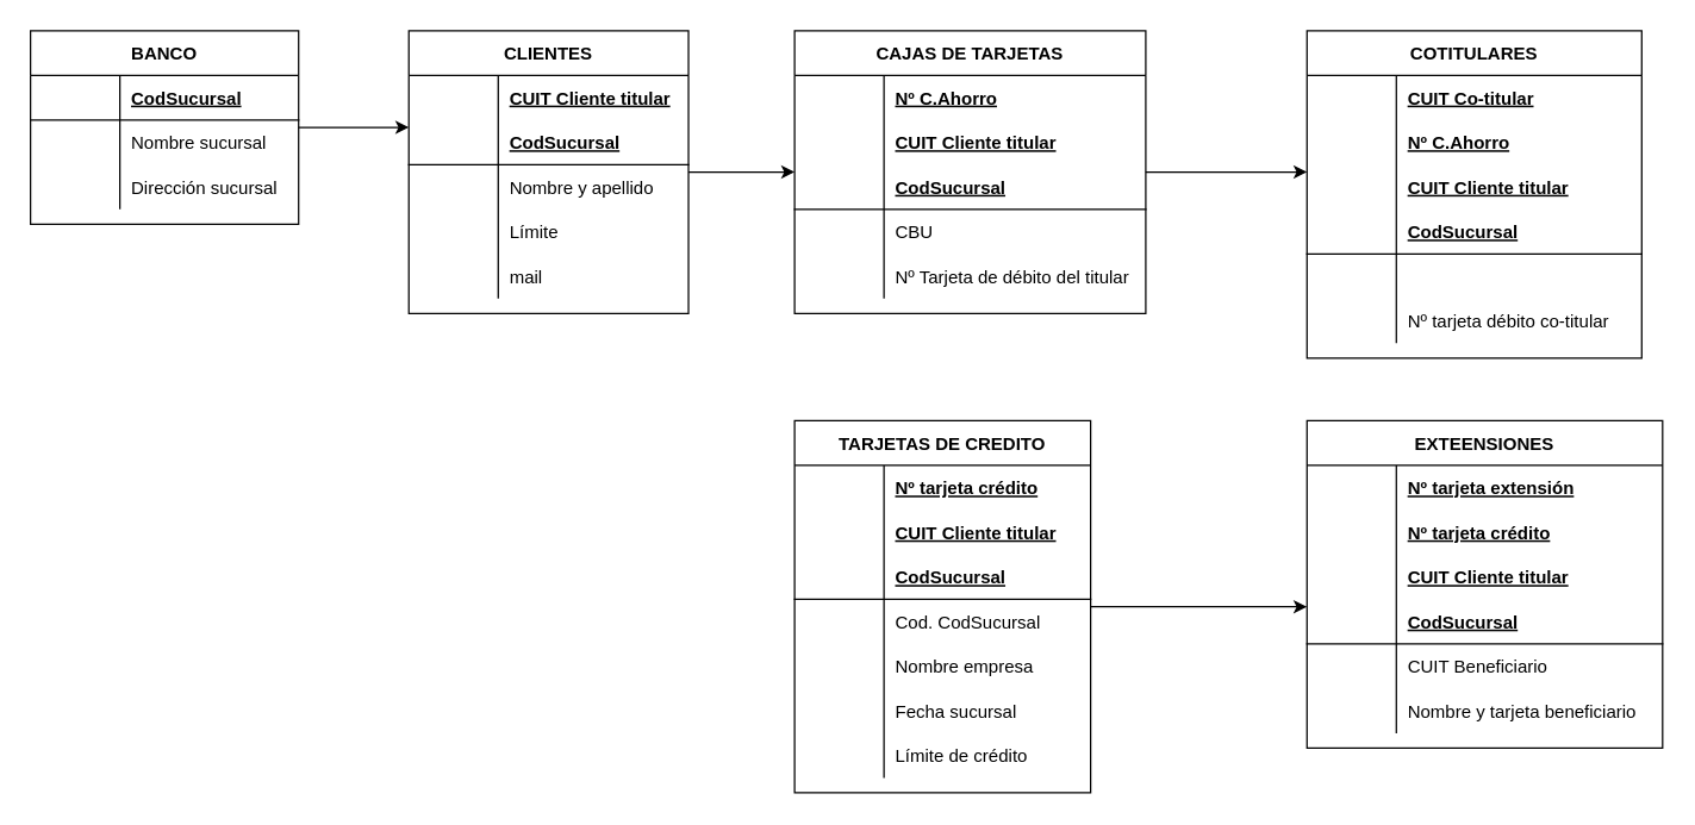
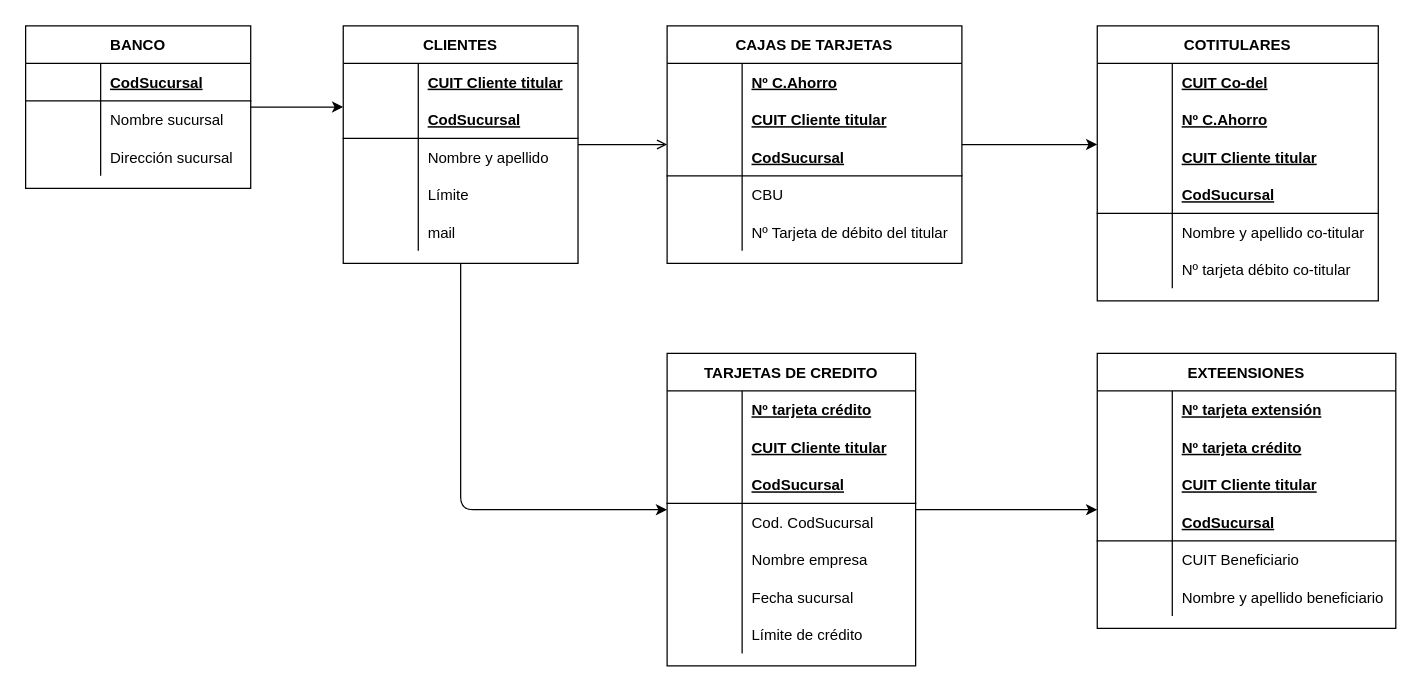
- <mxCell id="51" value="CUIT Co-titular" style="shape=partialRectangle;connectable=0;fillColor=none;top=0;left=0;bottom=0;right=0;align=left;spacingLeft=6;fontStyle=5;overflow=hidden;" vertex="1" parent="49"><mxGeometry x="60" width="164.75" height="30" as="geometry" /></mxCell>
+ <mxCell id="51" value="CUIT Co-del" style="shape=partialRectangle;connectable=0;fillColor=none;top=0;left=0;bottom=0;right=0;align=left;spacingLeft=6;fontStyle=5;overflow=hidden;" vertex="1" parent="49"><mxGeometry x="60" width="164.75" height="30" as="geometry" /></mxCell>
- <mxCell id="13" style="edgeStyle=orthogonalEdgeStyle;rounded=1;orthogonalLoop=1;jettySize=auto;html=1;" edge="1" parent="1" source="15" target="32"><mxGeometry relative="1" as="geometry" /></mxCell>
+ <mxCell id="13" style="edgeStyle=orthogonalEdgeStyle;rounded=1;orthogonalLoop=1;jettySize=auto;html=1;endArrow=open;" edge="1" parent="1" source="15" target="32"><mxGeometry relative="1" as="geometry" /></mxCell>
+ <mxCell id="63" value="Nombre y apellido co-titular" style="shape=partialRectangle;connectable=0;fillColor=none;top=0;left=0;bottom=0;right=0;align=left;spacingLeft=6;overflow=hidden;" vertex="1" parent="61"><mxGeometry x="60" width="164.75" height="30" as="geometry" /></mxCell>
+ <mxCell id="14" style="edgeStyle=orthogonalEdgeStyle;rounded=1;orthogonalLoop=1;jettySize=auto;html=1;" edge="1" parent="1" source="15" target="68"><mxGeometry relative="1" as="geometry"><Array as="points"><mxPoint x="368" y="407" /></Array></mxGeometry></mxCell>
- <mxCell id="108" value="Nombre y tarjeta beneficiario" style="shape=partialRectangle;connectable=0;fillColor=none;top=0;left=0;bottom=0;right=0;align=left;spacingLeft=6;overflow=hidden;" vertex="1" parent="106"><mxGeometry x="60" width="178.75" height="30" as="geometry" /></mxCell>
+ <mxCell id="108" value="Nombre y apellido beneficiario" style="shape=partialRectangle;connectable=0;fillColor=none;top=0;left=0;bottom=0;right=0;align=left;spacingLeft=6;overflow=hidden;" vertex="1" parent="106"><mxGeometry x="60" width="178.75" height="30" as="geometry" /></mxCell>
